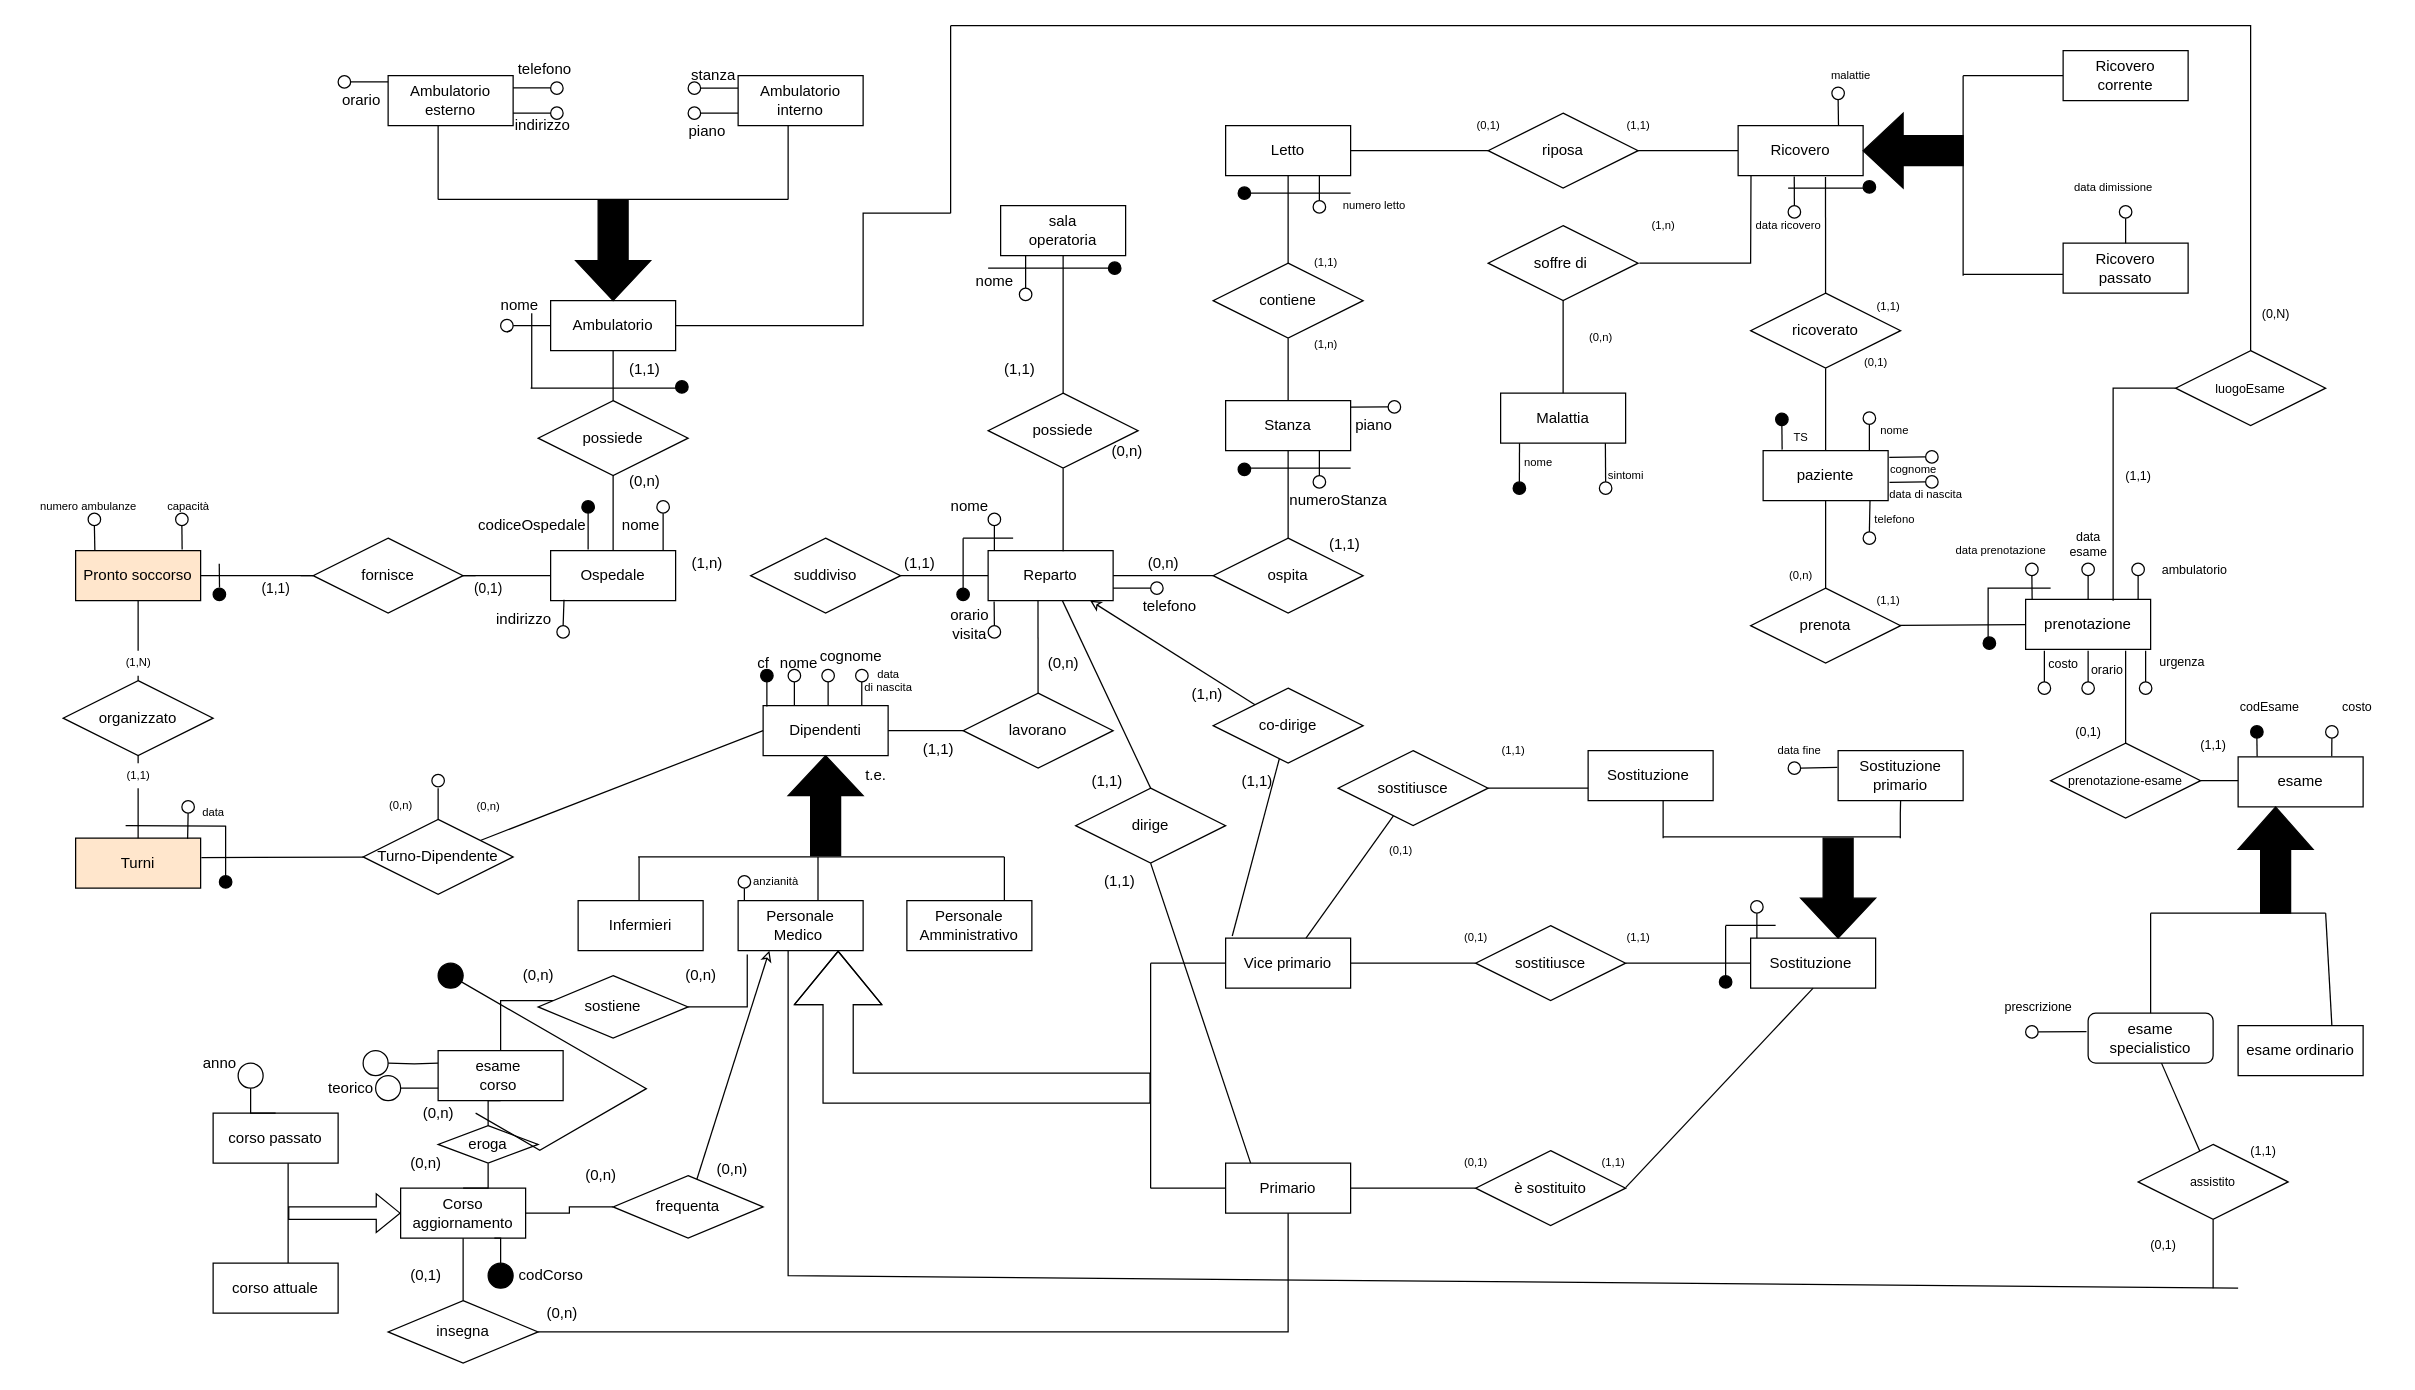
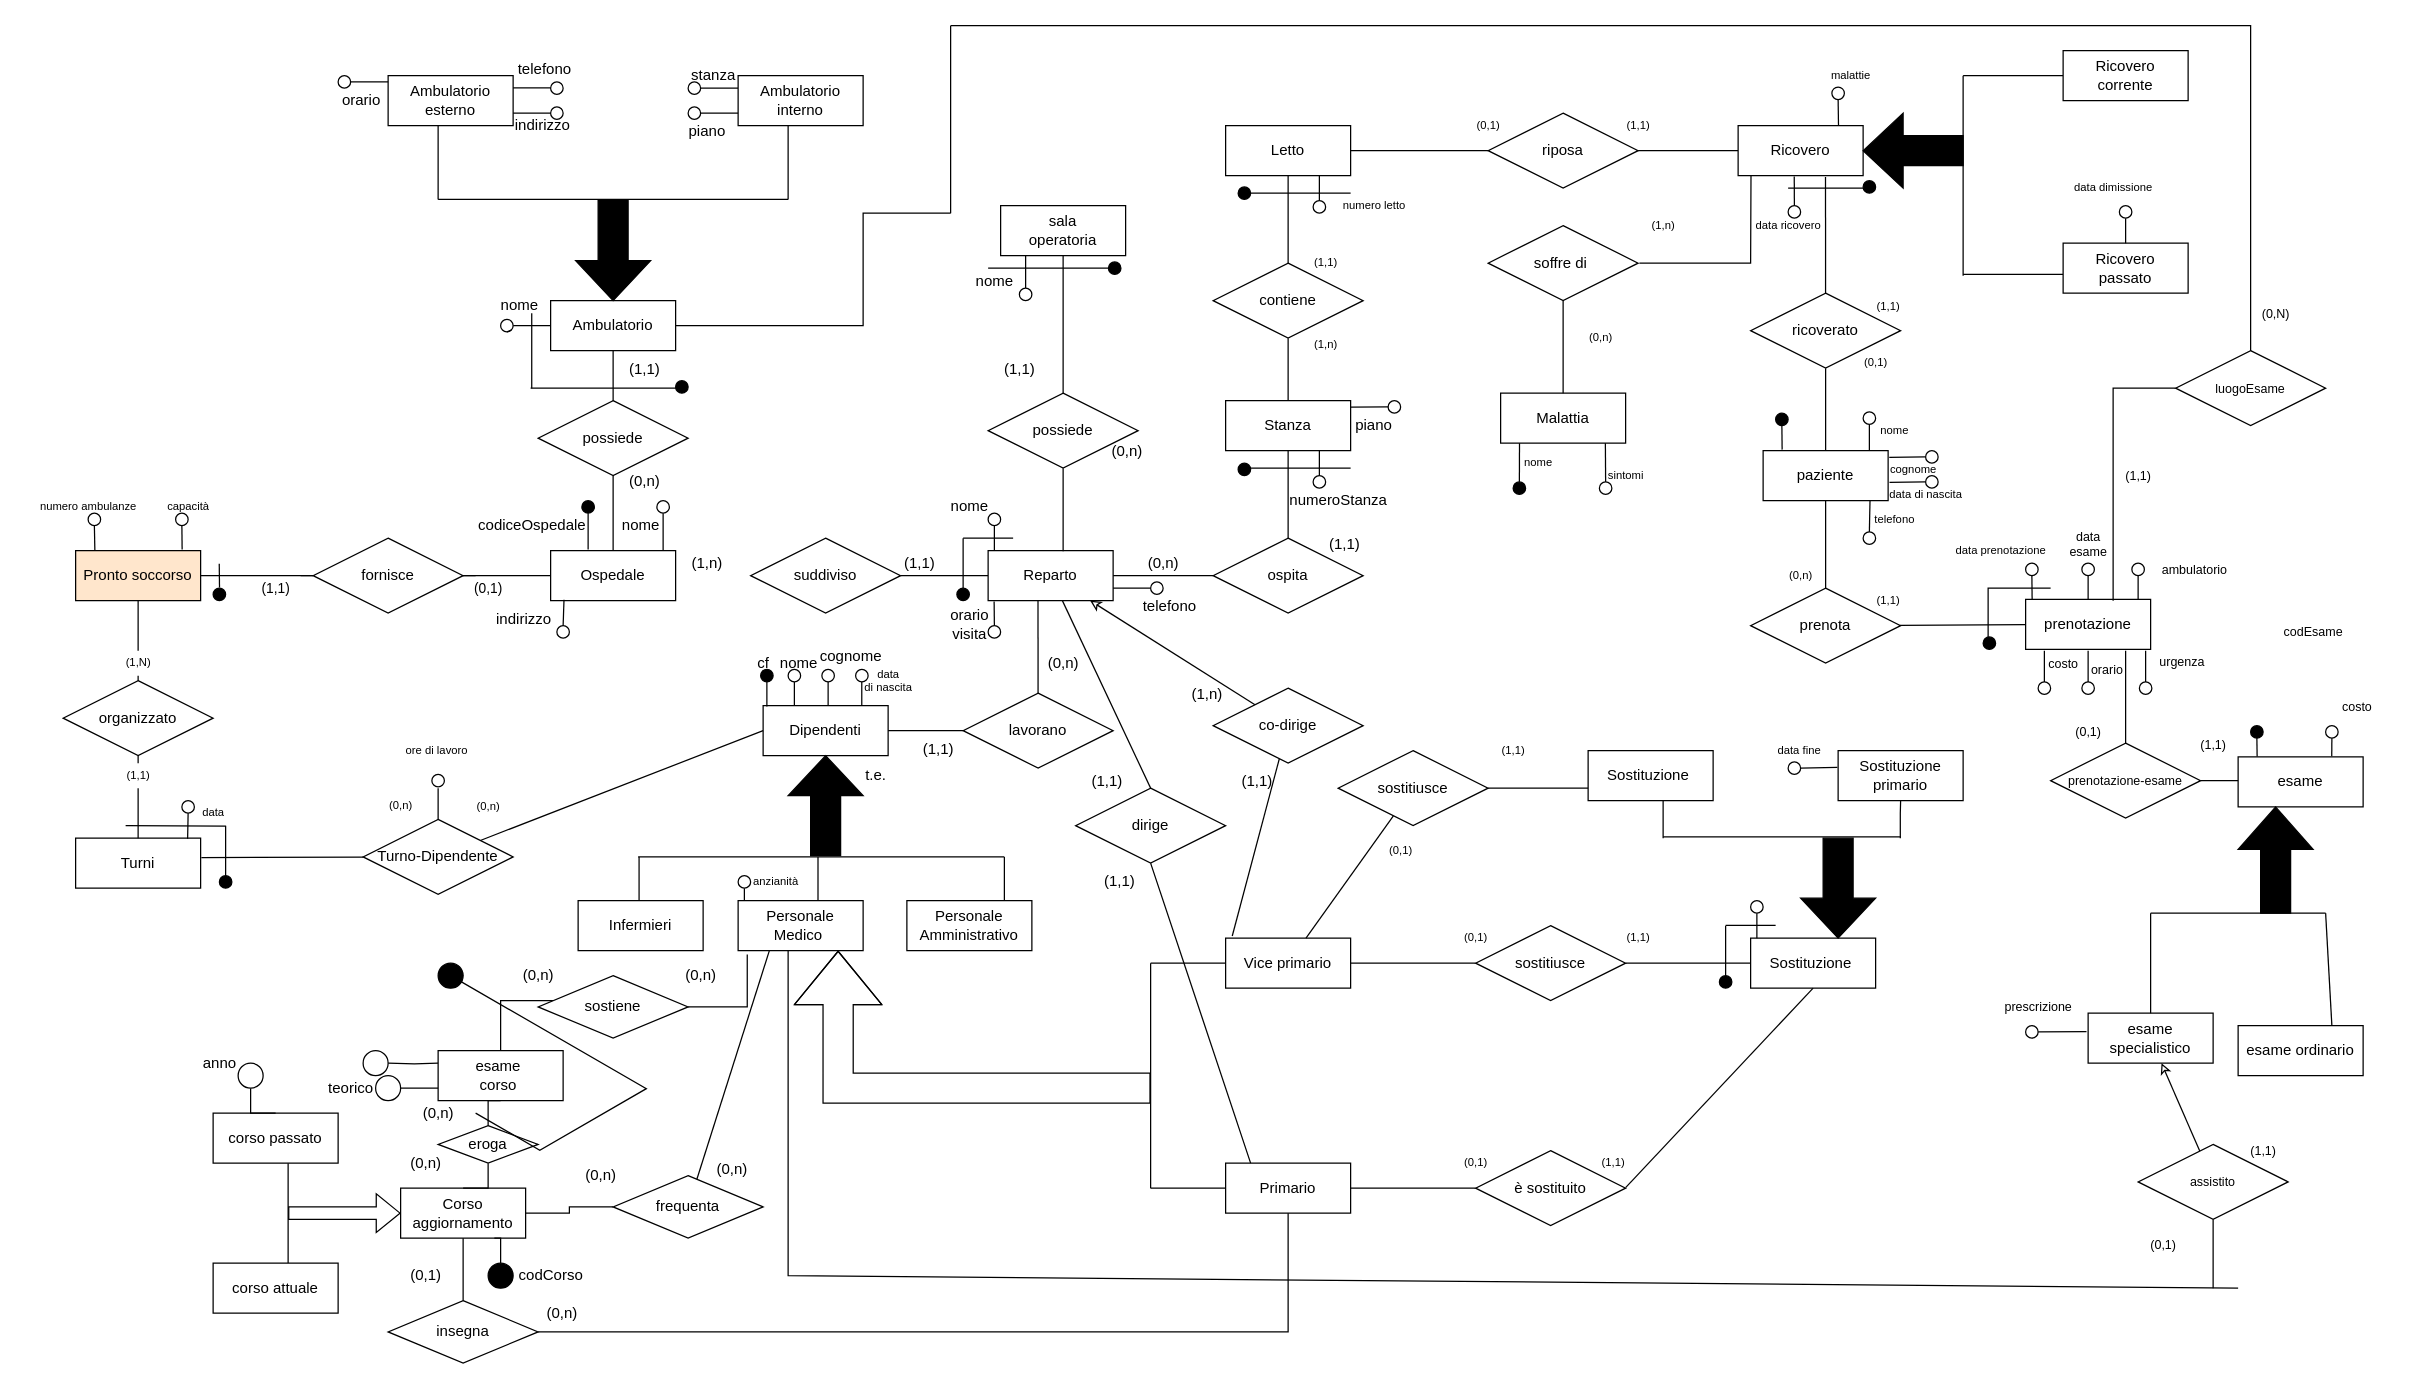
- <mxCell id="248" value="TS" style="text;html=1;align=center;verticalAlign=middle;resizable=0;points=[];autosize=1;strokeColor=none;fillColor=none;fontSize=9;" parent="1" vertex="1"><mxGeometry x="1420" y="340" width="40" height="20" as="geometry" /></mxCell>
- <mxCell id="296" value="codEsame" style="text;html=1;align=center;verticalAlign=middle;resizable=0;points=[];autosize=1;strokeColor=none;fillColor=none;fontSize=10;" parent="1" vertex="1"><mxGeometry x="1780" y="550" width="70" height="30" as="geometry" /></mxCell>
+ <mxCell id="296" value="codEsame" style="text;html=1;align=center;verticalAlign=middle;resizable=0;points=[];autosize=1;strokeColor=none;fillColor=none;fontSize=10;" parent="1" vertex="1"><mxGeometry x="1815" y="490" width="70" height="30" as="geometry" /></mxCell>
+ <mxCell id="179" value="ore di lavoro&amp;nbsp;" style="text;html=1;align=center;verticalAlign=middle;resizable=0;points=[];autosize=1;strokeColor=none;fillColor=none;fontSize=9;" parent="1" vertex="1"><mxGeometry x="310" y="590" width="80" height="20" as="geometry" /></mxCell>
- <mxCell id="170" value="Turni" style="whiteSpace=wrap;html=1;align=center;fontSize=12;fillColor=#ffe6cc;" parent="1" vertex="1"><mxGeometry x="60" y="670" width="100" height="40" as="geometry" /></mxCell>
+ <mxCell id="170" value="Turni" style="whiteSpace=wrap;html=1;align=center;fontSize=12;fillColor=#FFFFFF;" parent="1" vertex="1"><mxGeometry x="60" y="670" width="100" height="40" as="geometry" /></mxCell>
- <mxCell id="337" value="" style="edgeStyle=None;rounded=0;orthogonalLoop=1;jettySize=auto;html=1;endArrow=classic;endFill=0;entryX=0.25;entryY=1;entryDx=0;entryDy=0;" edge="1" parent="1" source="339" target="100"><mxGeometry relative="1" as="geometry" /></mxCell>
+ <mxCell id="337" value="" style="edgeStyle=None;rounded=0;orthogonalLoop=1;jettySize=auto;html=1;endArrow=none;endFill=0;entryX=0.25;entryY=1;entryDx=0;entryDy=0;" edge="1" parent="1" source="339" target="100"><mxGeometry relative="1" as="geometry" /></mxCell>
- <mxCell id="301" value="esame specialistico" style="whiteSpace=wrap;html=1;align=center;fontSize=12;fillColor=#FFFFFF;rounded=1;" parent="1" vertex="1"><mxGeometry x="1670" y="810" width="100" height="40" as="geometry" /></mxCell>
+ <mxCell id="301" value="esame specialistico" style="whiteSpace=wrap;html=1;align=center;fontSize=12;fillColor=#FFFFFF;" parent="1" vertex="1"><mxGeometry x="1670" y="810" width="100" height="40" as="geometry" /></mxCell>
- <mxCell id="309" value="" style="edgeStyle=none;rounded=0;orthogonalLoop=1;jettySize=auto;html=1;fontSize=10;endArrow=none;endFill=0;" parent="1" source="310" target="301" edge="1"><mxGeometry relative="1" as="geometry" /></mxCell>
+ <mxCell id="309" value="" style="edgeStyle=none;rounded=0;orthogonalLoop=1;jettySize=auto;html=1;fontSize=10;endArrow=classic;endFill=0;" parent="1" source="310" target="301" edge="1"><mxGeometry relative="1" as="geometry" /></mxCell>
